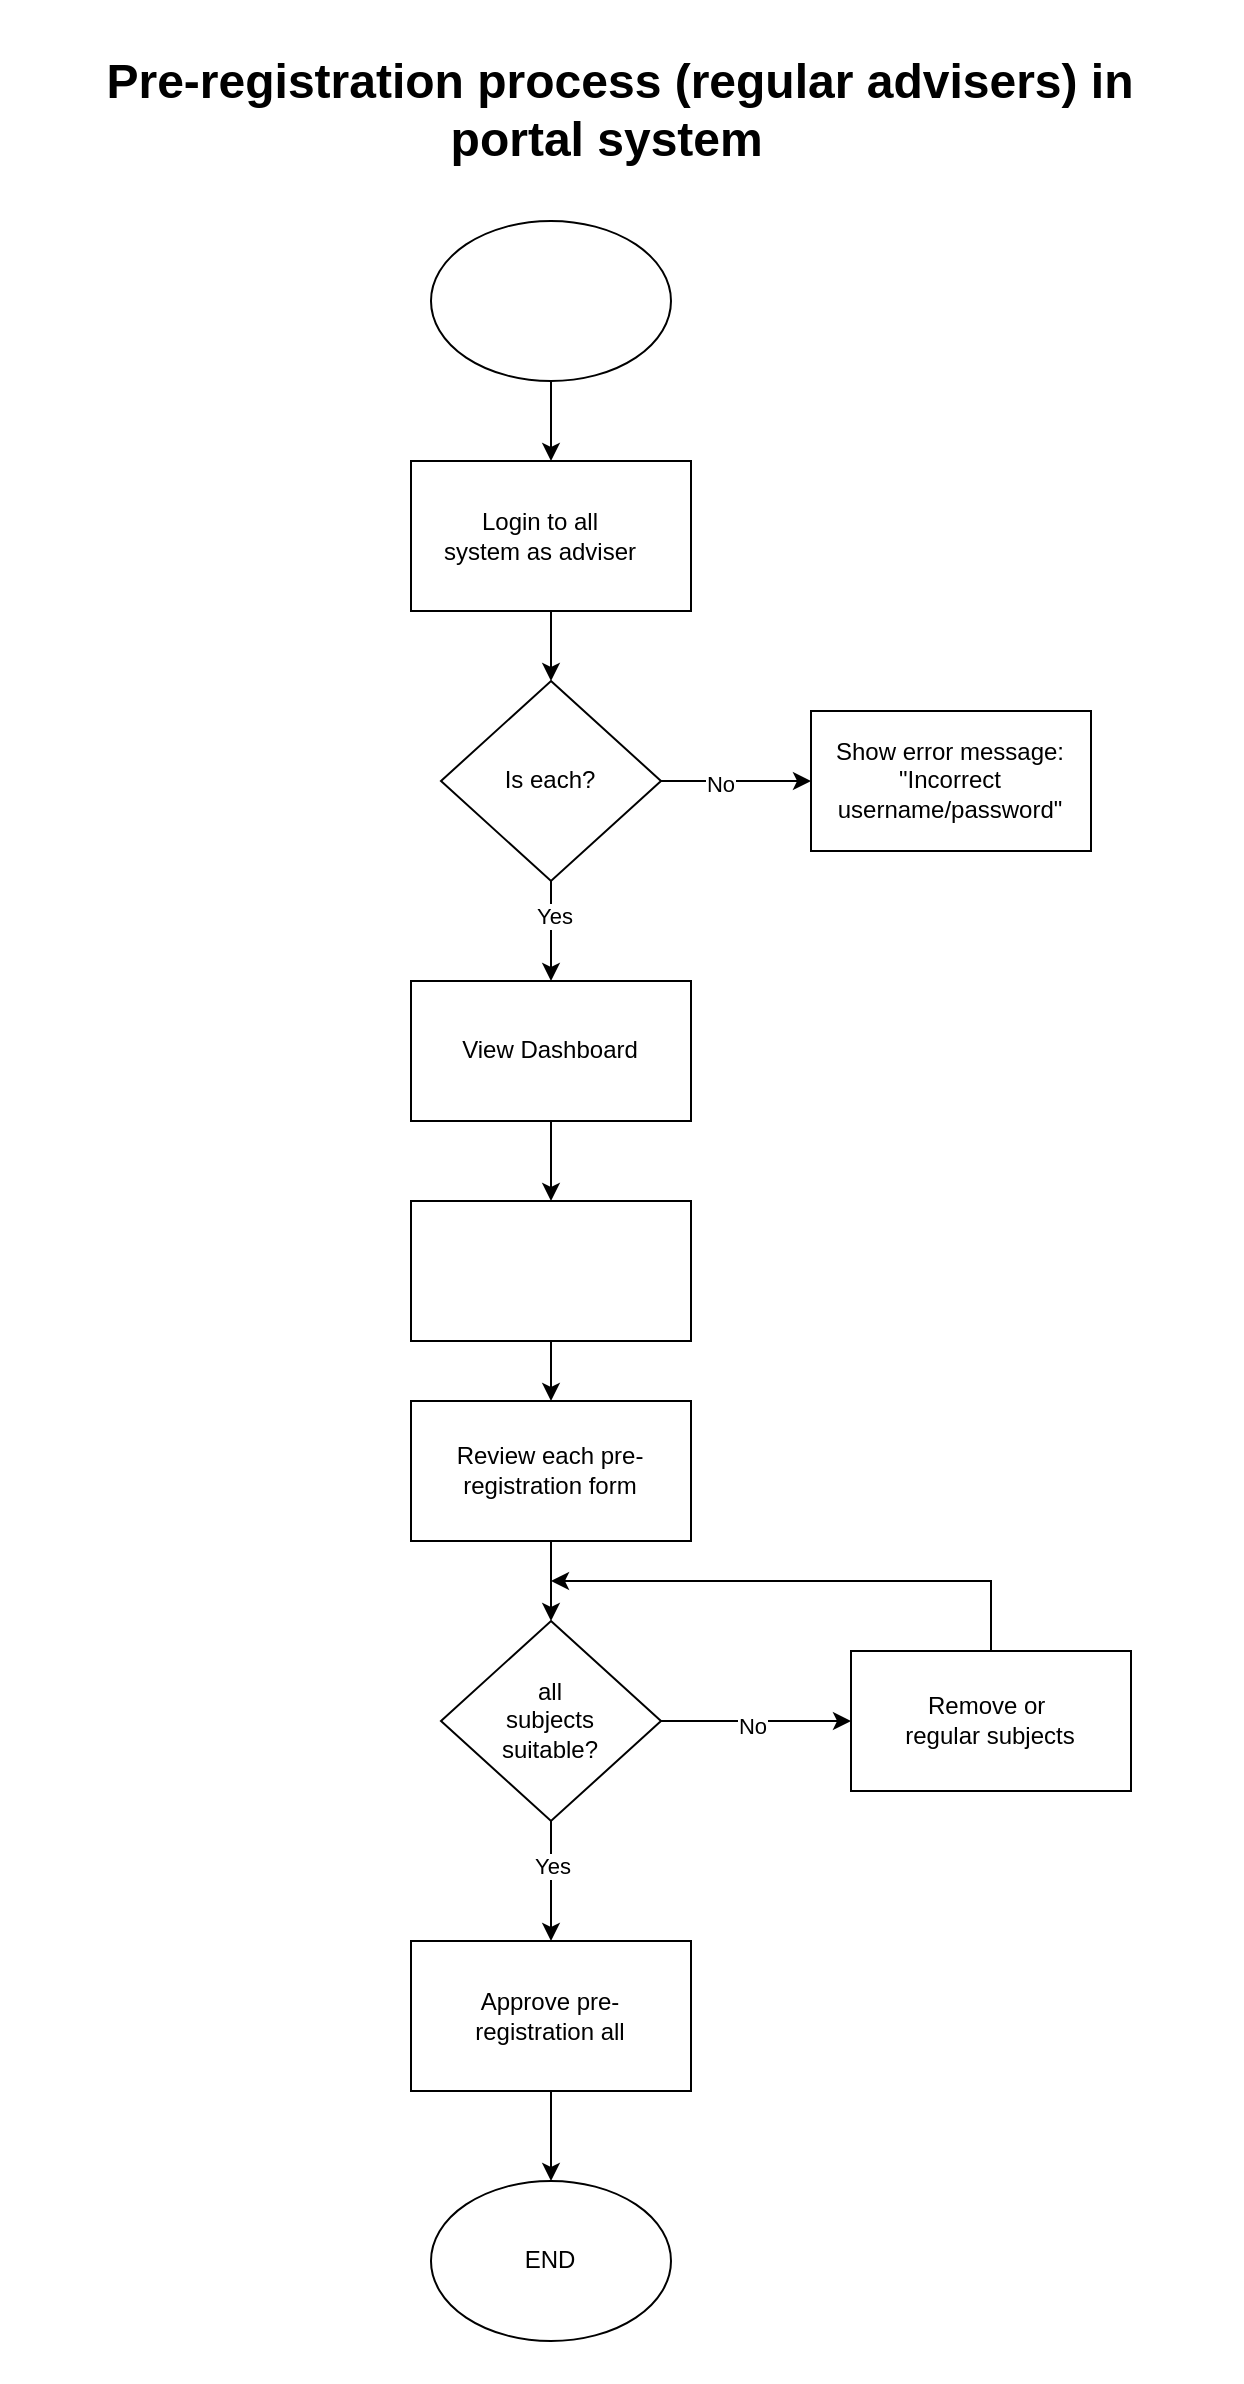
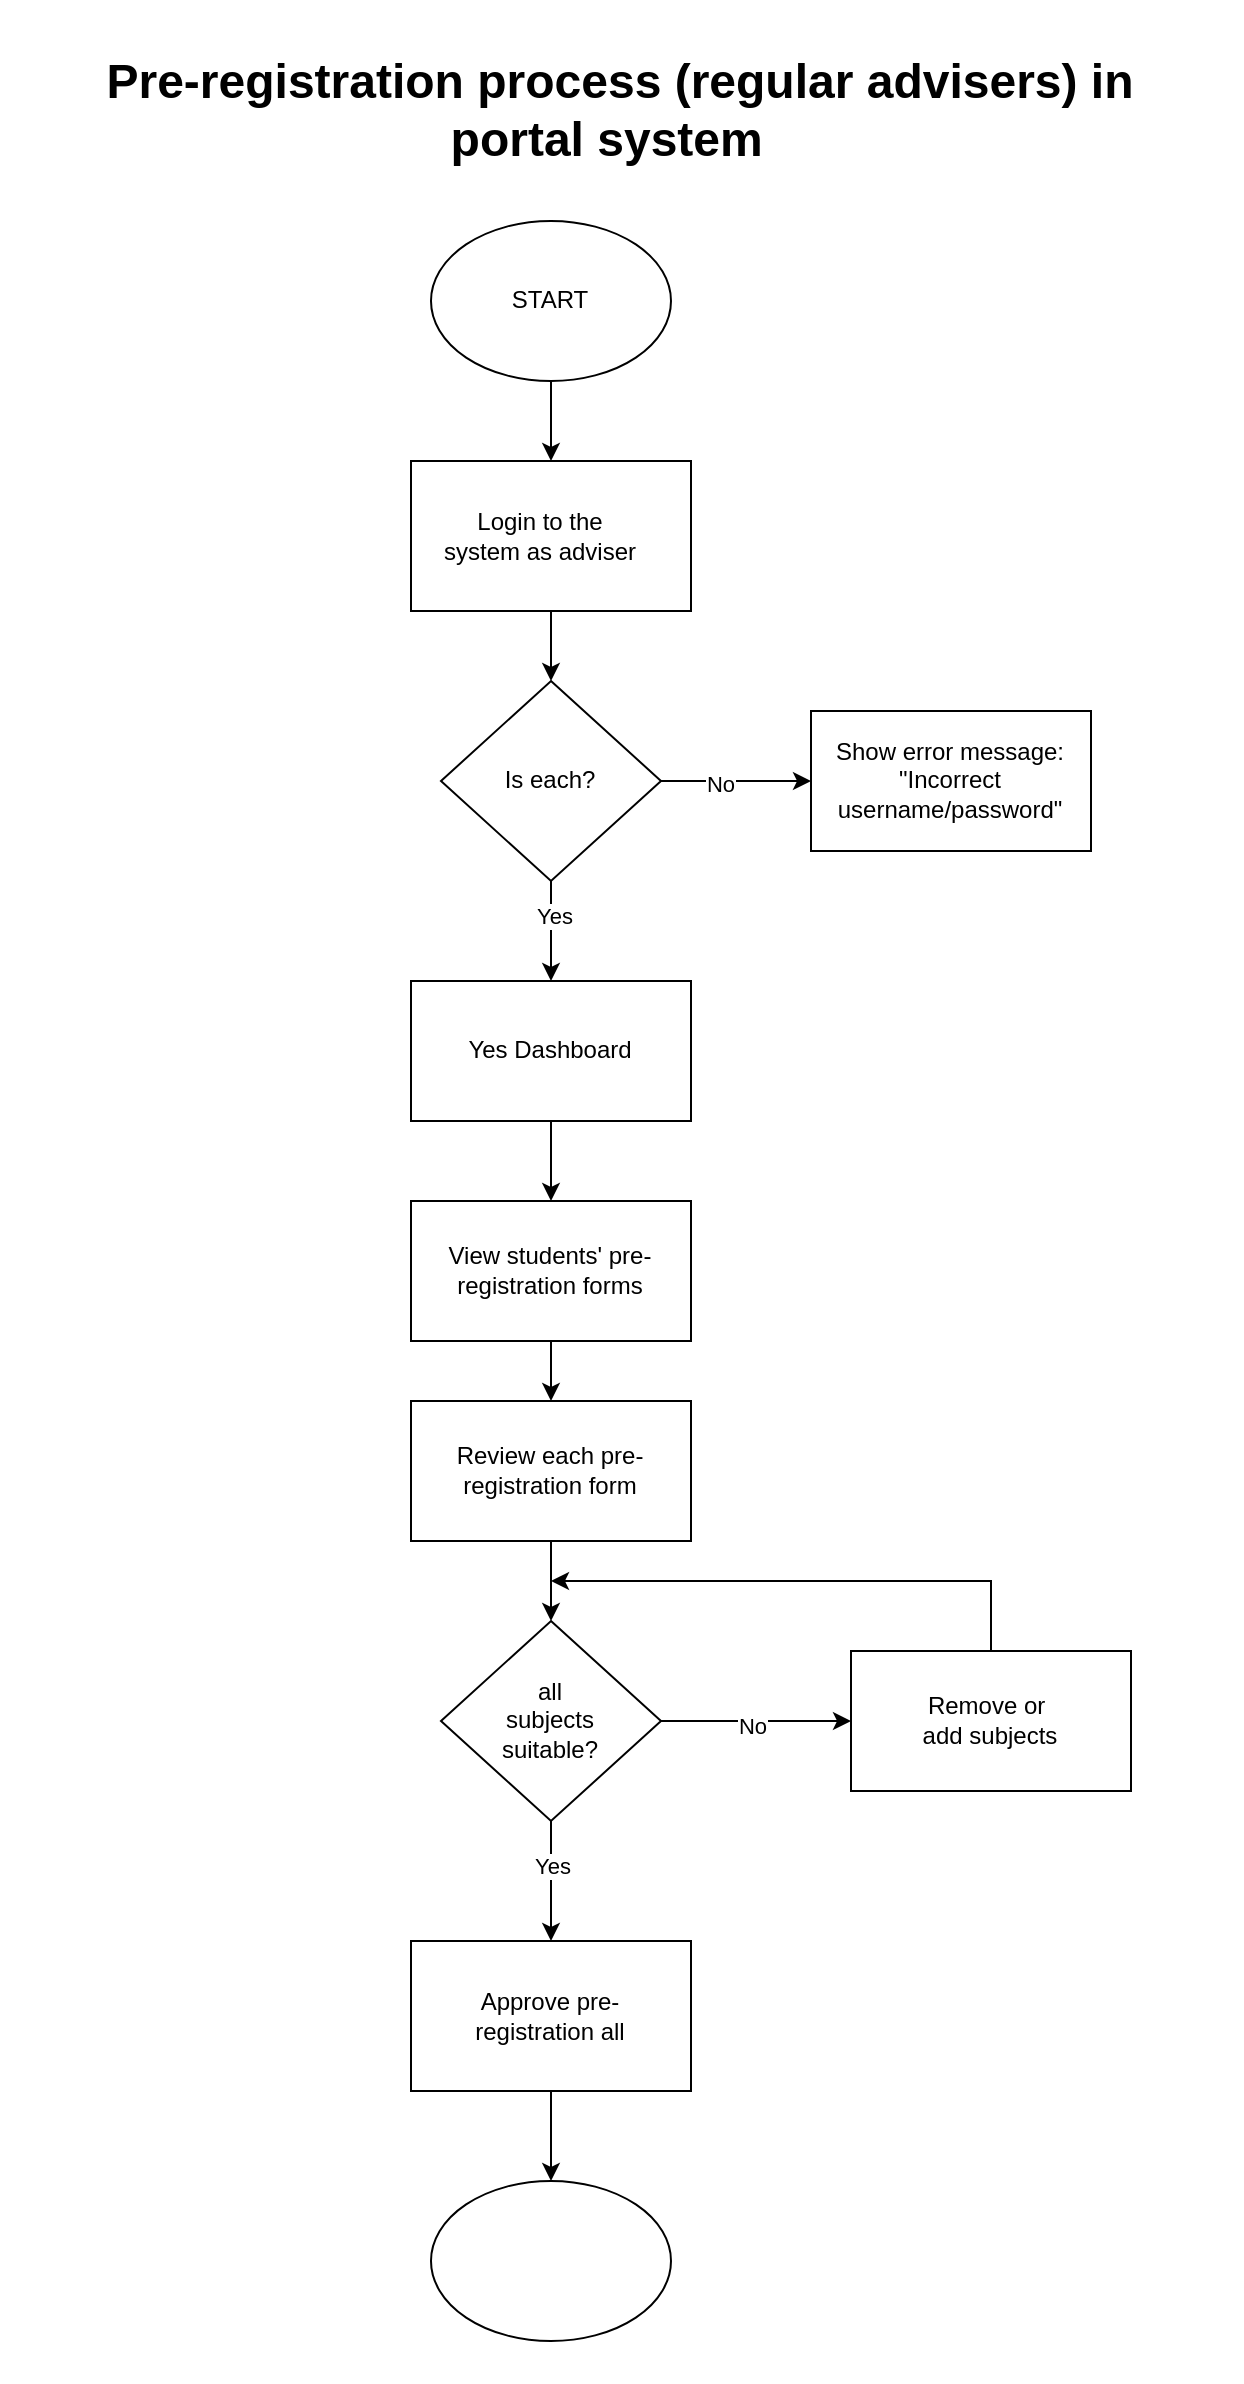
+ <mxCell id="31" value="START" style="text;html=1;align=center;verticalAlign=middle;whiteSpace=wrap;rounded=0;" parent="1" vertex="1"><mxGeometry x="245" y="135" width="60" height="30" as="geometry" /></mxCell>
- <mxCell id="28" value="Login to all system as adviser" style="text;html=1;align=center;verticalAlign=middle;whiteSpace=wrap;rounded=0;" parent="1" vertex="1"><mxGeometry x="220" y="252.5" width="100" height="30" as="geometry" /></mxCell>
+ <mxCell id="28" value="Login to the system as adviser" style="text;html=1;align=center;verticalAlign=middle;whiteSpace=wrap;rounded=0;" parent="1" vertex="1"><mxGeometry x="220" y="252.5" width="100" height="30" as="geometry" /></mxCell>
- <mxCell id="13" value="View Dashboard" style="text;html=1;align=center;verticalAlign=middle;whiteSpace=wrap;rounded=0;" parent="1" vertex="1"><mxGeometry x="205" y="505" width="140" height="40" as="geometry" /></mxCell>
+ <mxCell id="13" value="Yes Dashboard" style="text;html=1;align=center;verticalAlign=middle;whiteSpace=wrap;rounded=0;" parent="1" vertex="1"><mxGeometry x="205" y="505" width="140" height="40" as="geometry" /></mxCell>
+ <mxCell id="39" value="View students' pre-registration forms" style="text;html=1;align=center;verticalAlign=middle;whiteSpace=wrap;rounded=0;" parent="1" vertex="1"><mxGeometry x="205" y="615" width="140" height="40" as="geometry" /></mxCell>
- <mxCell id="25" value="Remove or&amp;nbsp;&lt;div&gt;regular subjects&lt;/div&gt;" style="text;html=1;align=center;verticalAlign=middle;whiteSpace=wrap;rounded=0;" parent="1" vertex="1"><mxGeometry x="425" y="840" width="140" height="40" as="geometry" /></mxCell>
+ <mxCell id="25" value="Remove or&amp;nbsp;&lt;div&gt;add subjects&lt;/div&gt;" style="text;html=1;align=center;verticalAlign=middle;whiteSpace=wrap;rounded=0;" parent="1" vertex="1"><mxGeometry x="425" y="840" width="140" height="40" as="geometry" /></mxCell>
- <mxCell id="36" value="END" style="text;html=1;align=center;verticalAlign=middle;whiteSpace=wrap;rounded=0;" parent="1" vertex="1"><mxGeometry x="225" y="1115" width="100" height="30" as="geometry" /></mxCell>
